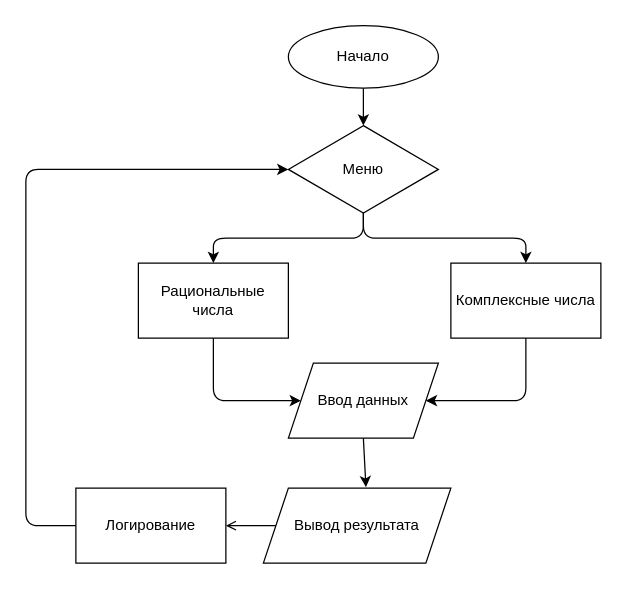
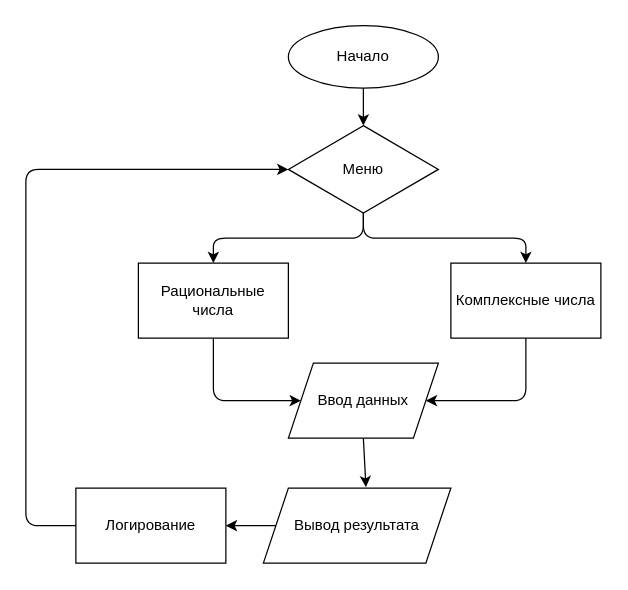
- <mxCell id="15" value="" style="endArrow=open;html=1;exitX=0;exitY=0.5;exitDx=0;exitDy=0;entryX=1;entryY=0.5;entryDx=0;entryDy=0;" edge="1" parent="1" source="13" target="11"><mxGeometry width="50" height="50" relative="1" as="geometry"><mxPoint x="360" y="280" as="sourcePoint" /><mxPoint x="410" y="230" as="targetPoint" /></mxGeometry></mxCell>
+ <mxCell id="15" value="" style="endArrow=classic;html=1;exitX=0;exitY=0.5;exitDx=0;exitDy=0;entryX=1;entryY=0.5;entryDx=0;entryDy=0;" edge="1" parent="1" source="13" target="11"><mxGeometry width="50" height="50" relative="1" as="geometry"><mxPoint x="360" y="280" as="sourcePoint" /><mxPoint x="410" y="230" as="targetPoint" /></mxGeometry></mxCell>
